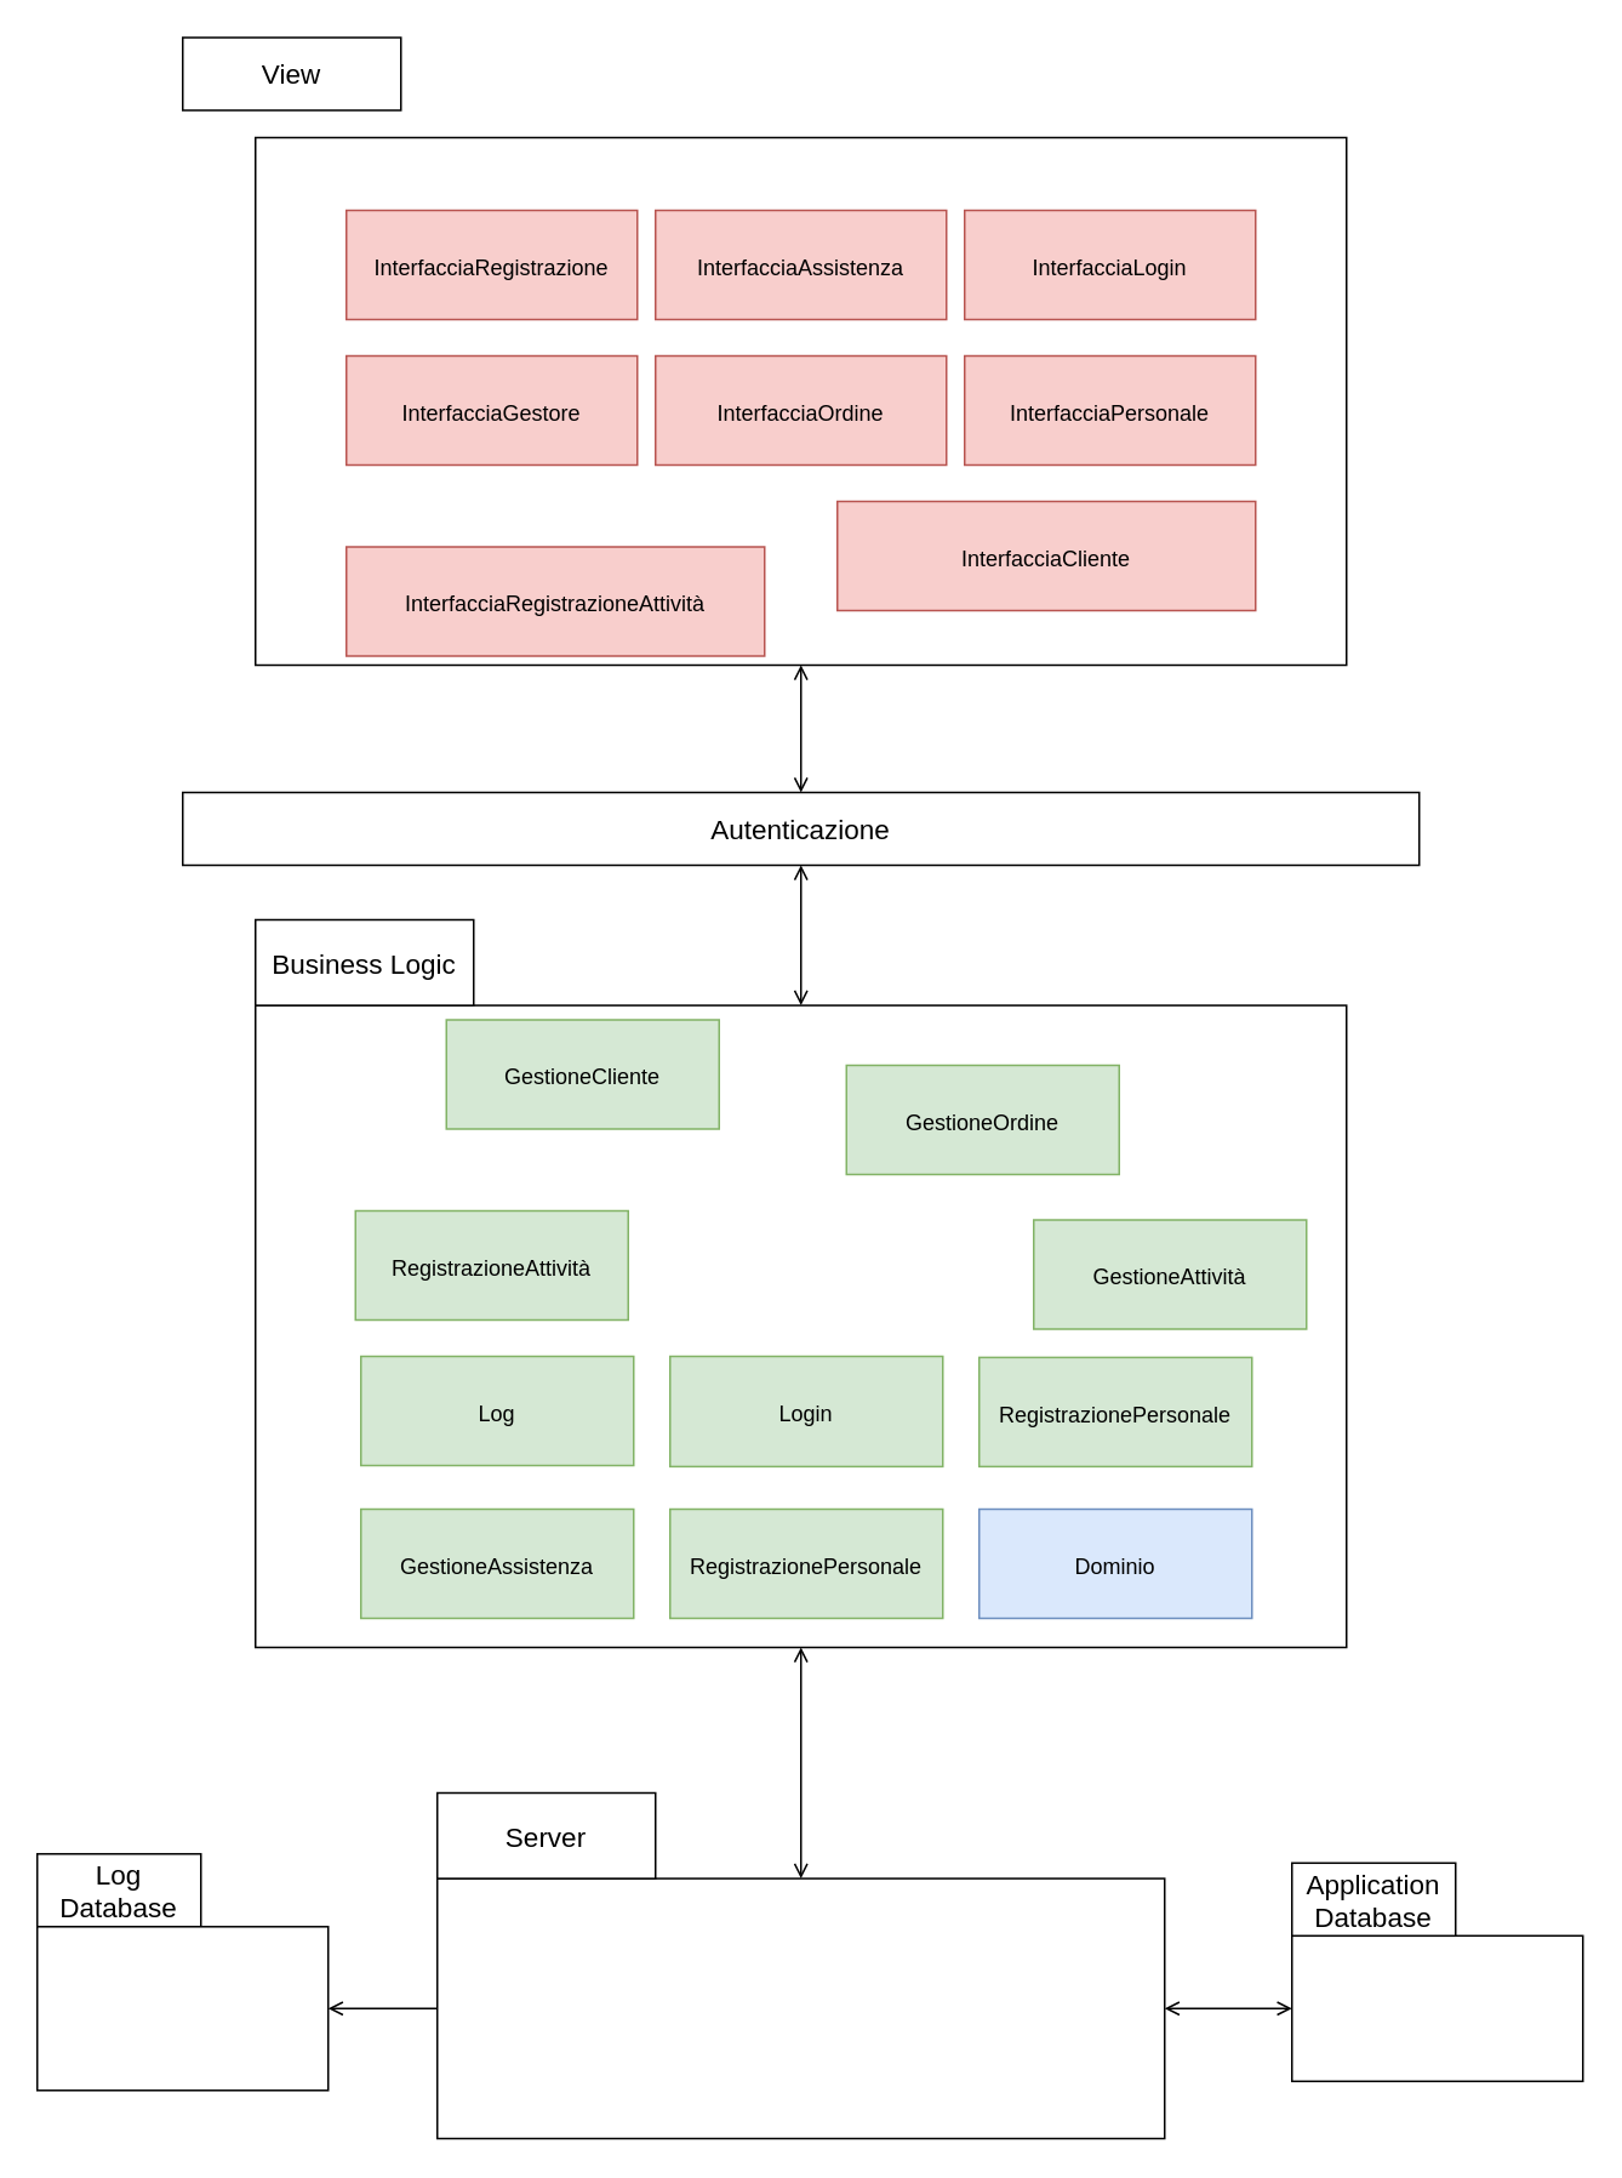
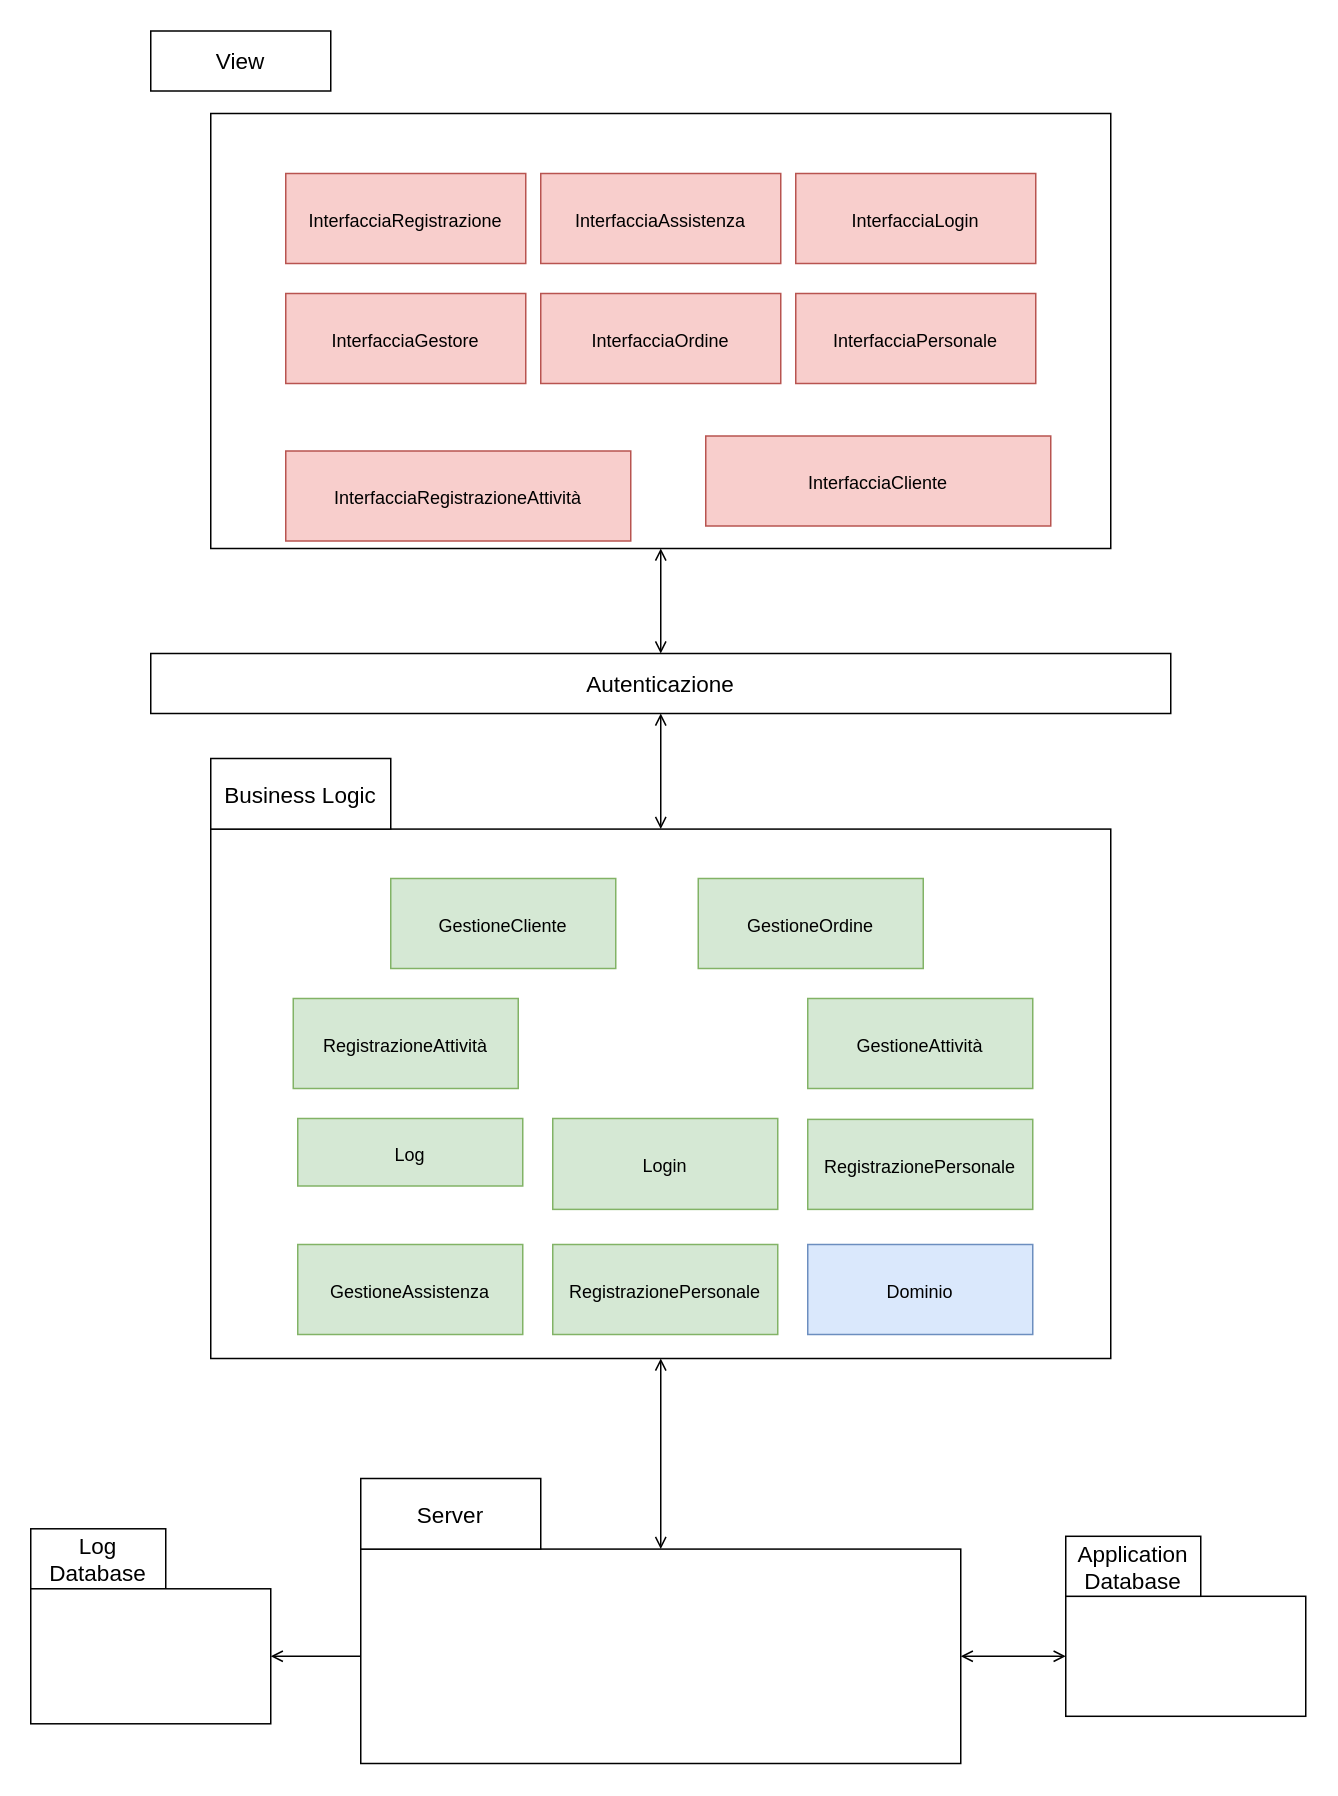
- <mxCell id="10" value="&lt;span style=&quot;font-size: 12px;&quot;&gt;InterfacciaCliente&lt;/span&gt;" style="rounded=0;whiteSpace=wrap;html=1;fontSize=15;fillColor=#f8cecc;strokeColor=#b85450;" parent="1" vertex="1"><mxGeometry x="460" y="275" width="230" height="60" as="geometry" /></mxCell>
+ <mxCell id="10" value="&lt;span style=&quot;font-size: 12px;&quot;&gt;InterfacciaCliente&lt;/span&gt;" style="rounded=0;whiteSpace=wrap;html=1;fontSize=15;fillColor=#f8cecc;strokeColor=#b85450;" parent="1" vertex="1"><mxGeometry x="470" y="290" width="230" height="60" as="geometry" /></mxCell>
- <mxCell id="20" value="&lt;span style=&quot;font-size: 12px;&quot;&gt;GestioneCliente&lt;/span&gt;" style="rounded=0;whiteSpace=wrap;html=1;fontSize=15;fillColor=#d5e8d4;strokeColor=#82b366;" parent="13" vertex="1"><mxGeometry x="105" y="55" width="150" height="60" as="geometry" /></mxCell>
+ <mxCell id="20" value="&lt;span style=&quot;font-size: 12px;&quot;&gt;GestioneCliente&lt;/span&gt;" style="rounded=0;whiteSpace=wrap;html=1;fontSize=15;fillColor=#d5e8d4;strokeColor=#82b366;" parent="13" vertex="1"><mxGeometry x="120" y="80" width="150" height="60" as="geometry" /></mxCell>
- <mxCell id="23" value="&lt;span style=&quot;font-size: 12px;&quot;&gt;GestioneAttività&lt;/span&gt;" style="rounded=0;whiteSpace=wrap;html=1;fontSize=15;fillColor=#d5e8d4;strokeColor=#82b366;" parent="13" vertex="1"><mxGeometry x="428" y="165" width="150" height="60" as="geometry" /></mxCell>
+ <mxCell id="23" value="&lt;span style=&quot;font-size: 12px;&quot;&gt;GestioneAttività&lt;/span&gt;" style="rounded=0;whiteSpace=wrap;html=1;fontSize=15;fillColor=#d5e8d4;strokeColor=#82b366;" parent="13" vertex="1"><mxGeometry x="398" y="160" width="150" height="60" as="geometry" /></mxCell>
- <mxCell id="24" value="&lt;span style=&quot;font-size: 12px;&quot;&gt;Log&lt;/span&gt;" style="rounded=0;whiteSpace=wrap;html=1;fontSize=15;fillColor=#d5e8d4;strokeColor=#82b366;" parent="13" vertex="1"><mxGeometry x="58" y="240" width="150" height="60" as="geometry" /></mxCell>
+ <mxCell id="24" value="&lt;span style=&quot;font-size: 12px;&quot;&gt;Log&lt;/span&gt;" style="rounded=0;whiteSpace=wrap;html=1;fontSize=15;fillColor=#d5e8d4;strokeColor=#82b366;" parent="13" vertex="1"><mxGeometry x="58" y="240" width="150" height="45" as="geometry" /></mxCell>
